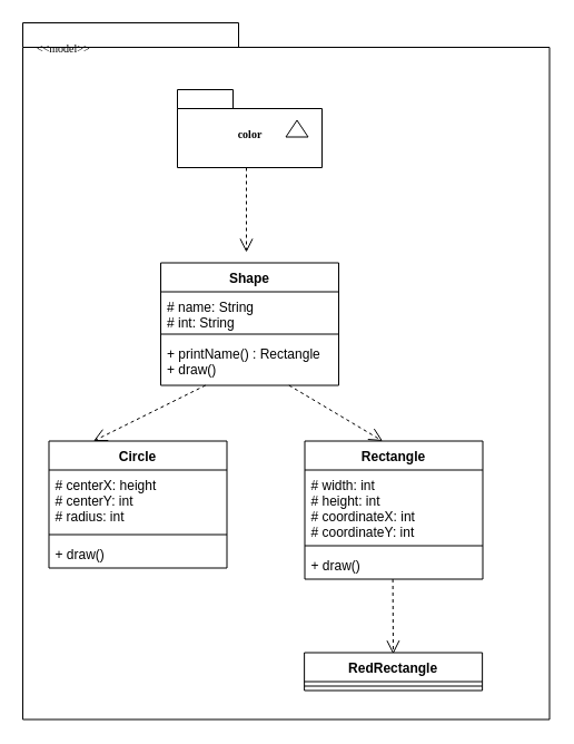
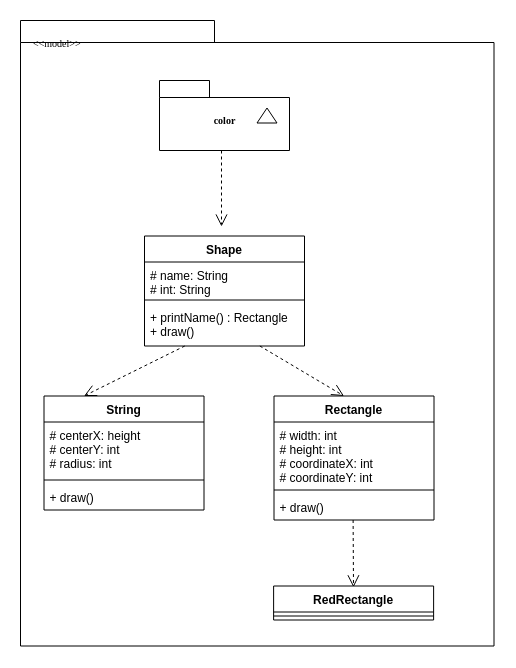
- <mxCell id="15" value="Circle" style="swimlane;fontStyle=1;align=center;verticalAlign=top;childLayout=stackLayout;horizontal=1;startSize=26;horizontalStack=0;resizeParent=1;resizeParentMax=0;resizeLast=0;collapsible=1;marginBottom=0;" vertex="1" parent="1"><mxGeometry x="43.5" y="395.5" width="160" height="114" as="geometry" /></mxCell>
+ <mxCell id="15" value="String" style="swimlane;fontStyle=1;align=center;verticalAlign=top;childLayout=stackLayout;horizontal=1;startSize=26;horizontalStack=0;resizeParent=1;resizeParentMax=0;resizeLast=0;collapsible=1;marginBottom=0;" vertex="1" parent="1"><mxGeometry x="43.5" y="395.5" width="160" height="114" as="geometry" /></mxCell>
